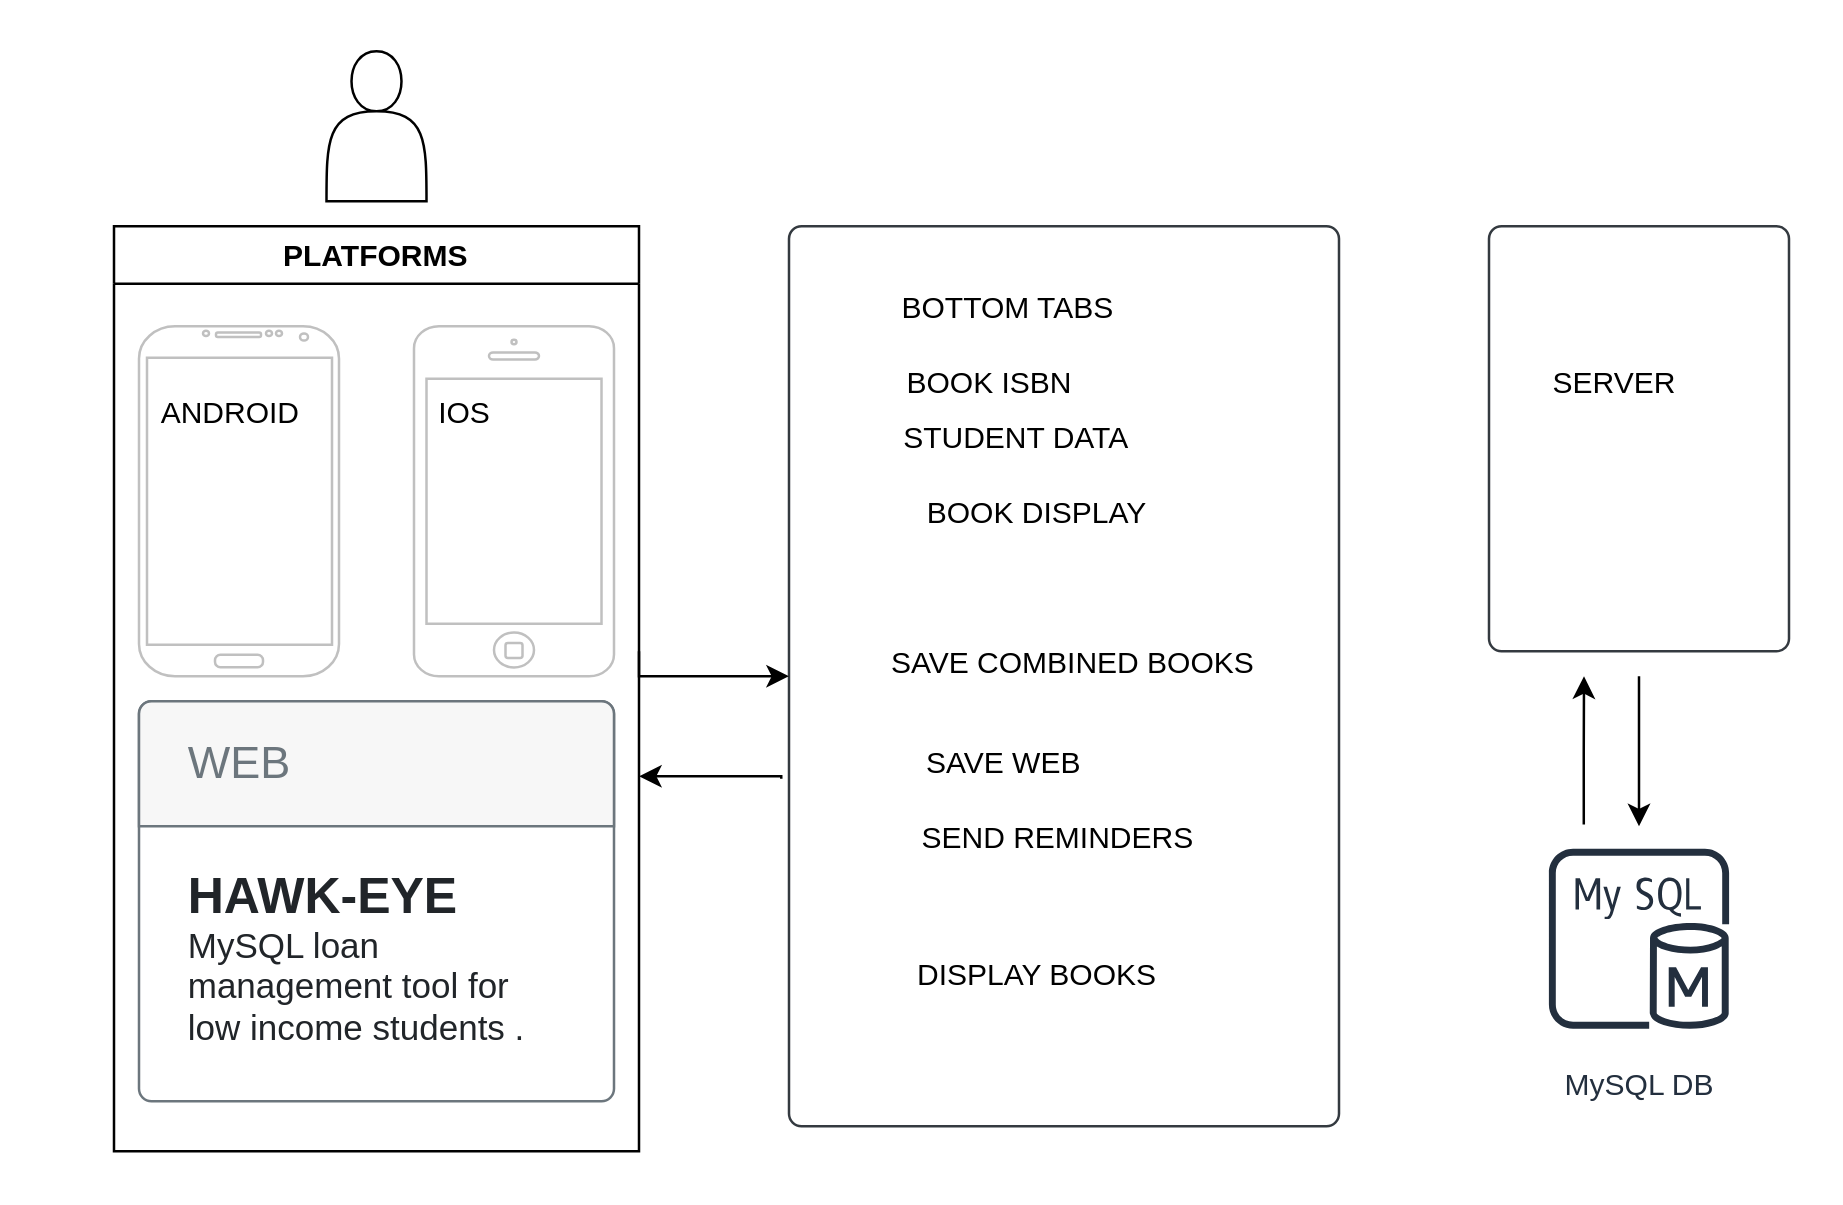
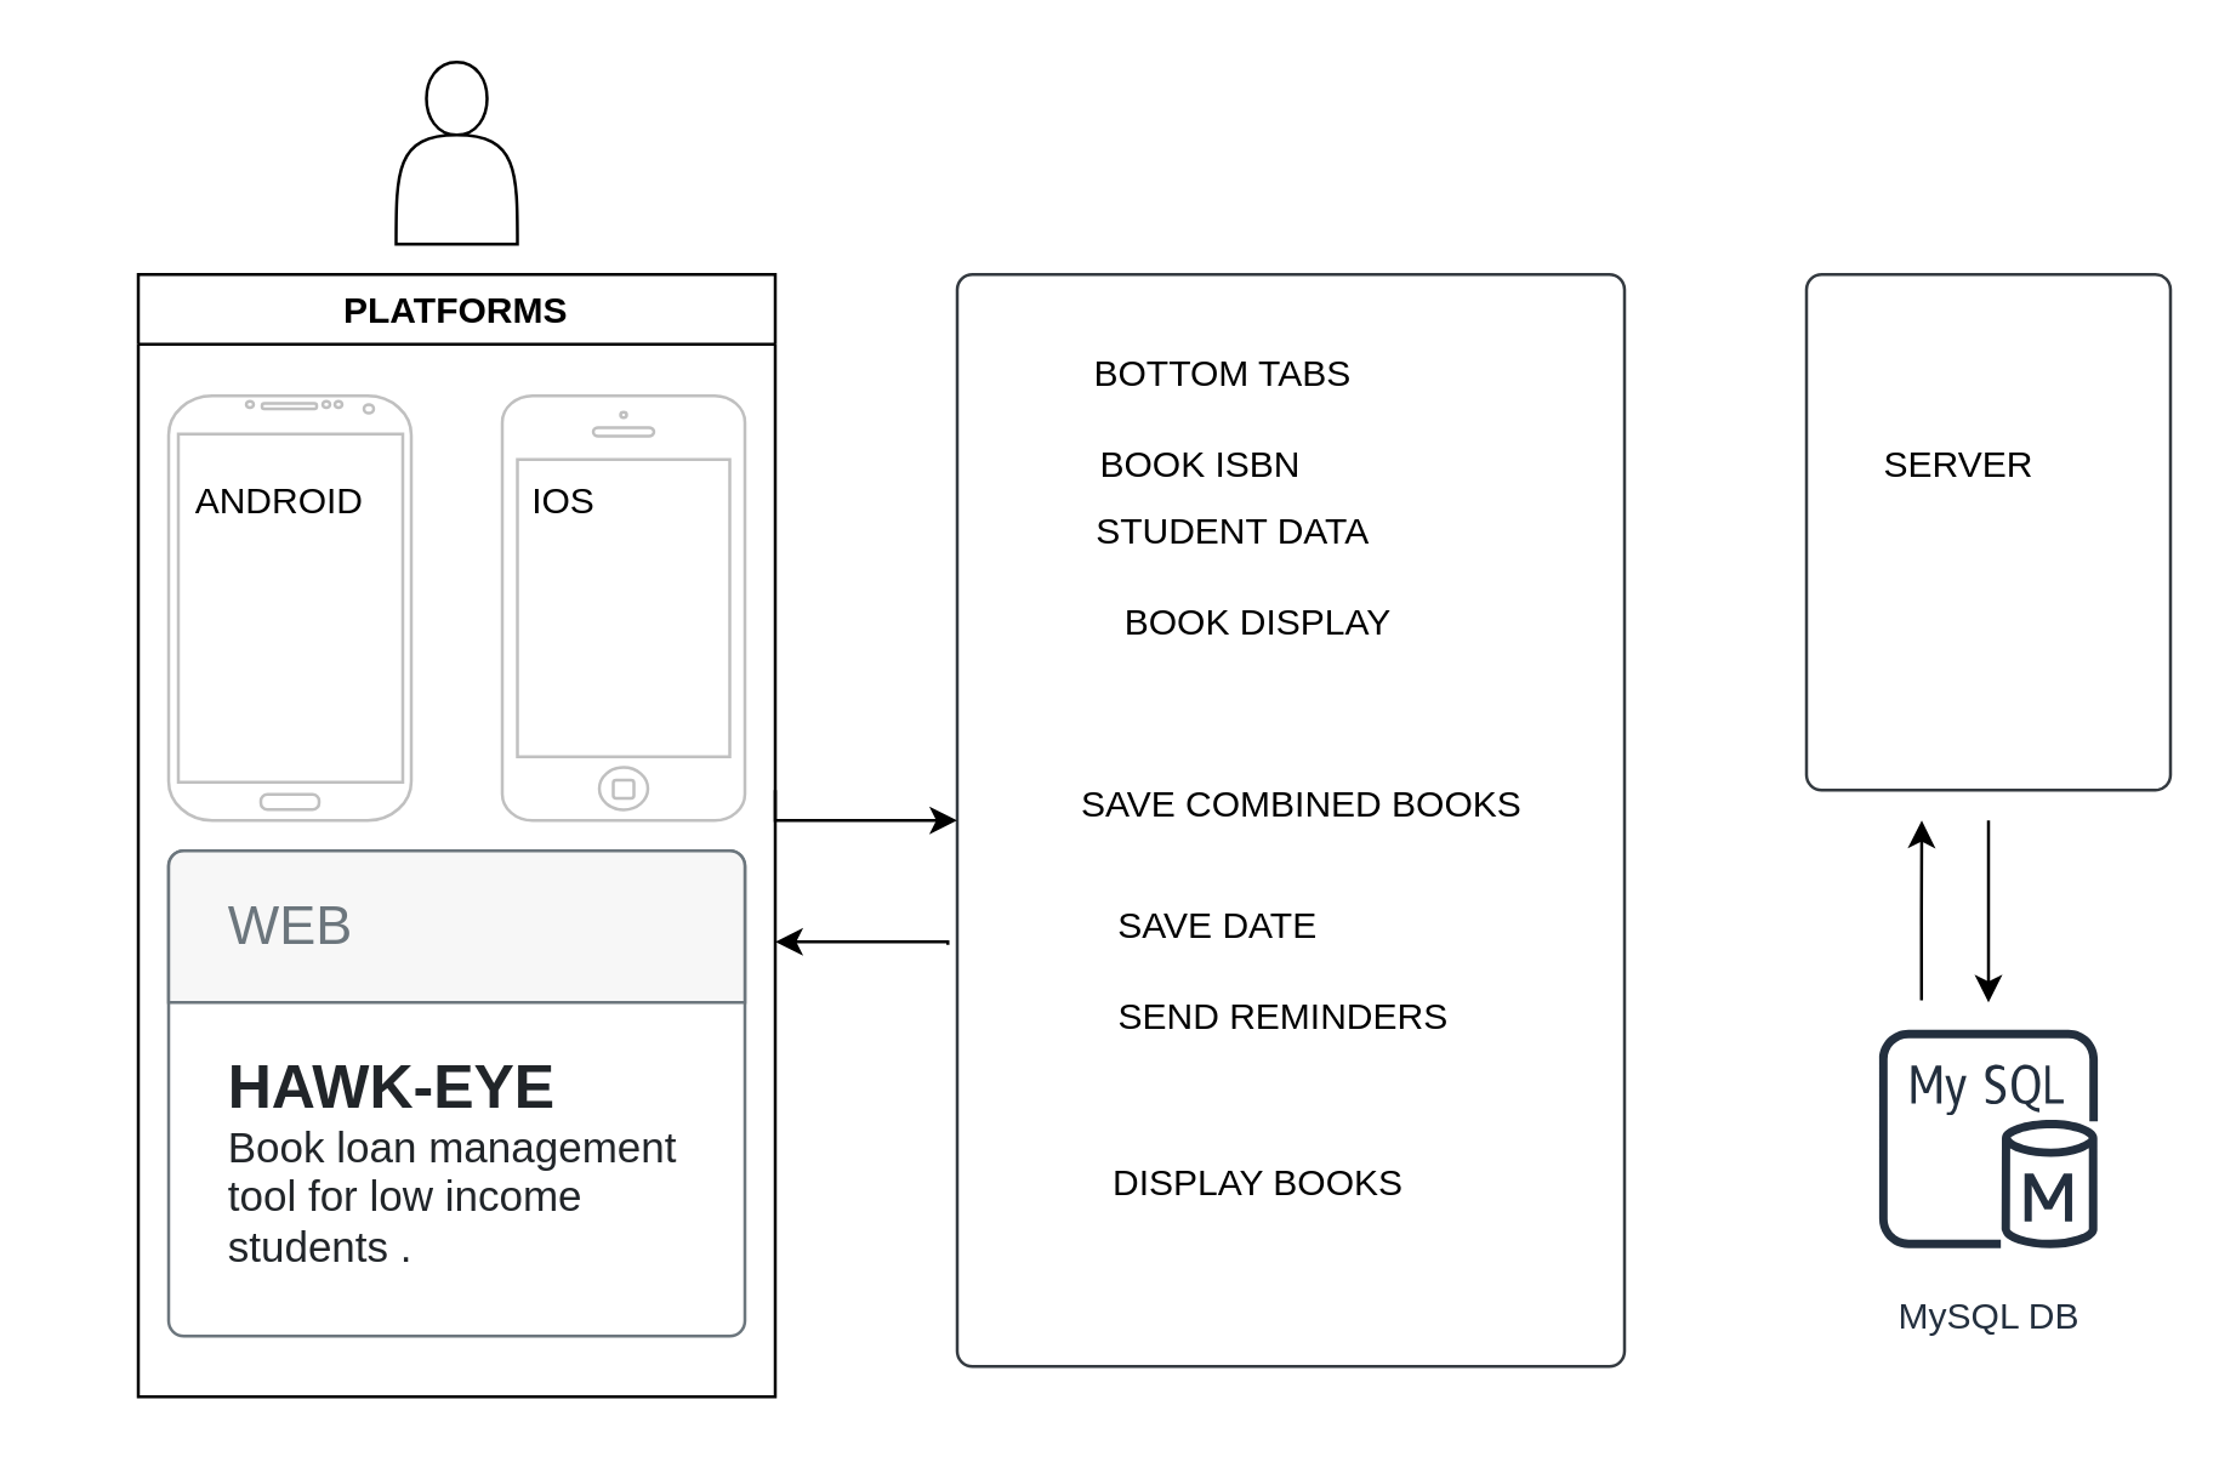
- <mxCell id="20" value="&amp;nbsp; &amp;nbsp; &amp;nbsp; &amp;nbsp; &amp;nbsp; &amp;nbsp; &amp;nbsp; &amp;nbsp; &amp;nbsp; &amp;nbsp; &amp;nbsp; SAVE WEB" style="text;html=1;align=center;verticalAlign=middle;resizable=0;points=[];autosize=1;strokeColor=none;fillColor=none;" vertex="1" parent="1"><mxGeometry x="284" y="290" width="160" height="30" as="geometry" /></mxCell>
+ <mxCell id="20" value="&amp;nbsp; &amp;nbsp; &amp;nbsp; &amp;nbsp; &amp;nbsp; &amp;nbsp; &amp;nbsp; &amp;nbsp; &amp;nbsp; &amp;nbsp; &amp;nbsp; SAVE DATE" style="text;html=1;align=center;verticalAlign=middle;resizable=0;points=[];autosize=1;strokeColor=none;fillColor=none;" vertex="1" parent="1"><mxGeometry x="284" y="290" width="160" height="30" as="geometry" /></mxCell>
- <mxCell id="8" value="&lt;span style=&quot;font-size: 20px;&quot;&gt;&lt;b&gt;HAWK-EYE&lt;/b&gt;&lt;/span&gt;&lt;br style=&quot;font-size: 14px&quot;&gt;MySQL loan management tool for low income students ." style="html=1;shadow=0;dashed=0;shape=mxgraph.bootstrap.rrect;rSize=5;strokeColor=#6C767D;html=1;whiteSpace=wrap;fillColor=#ffffff;fontColor=#212529;verticalAlign=bottom;align=left;spacing=20;spacingBottom=0;fontSize=14;" vertex="1" parent="3"><mxGeometry x="10" y="190" width="190" height="160" as="geometry" /></mxCell>
+ <mxCell id="8" value="&lt;span style=&quot;font-size: 20px;&quot;&gt;&lt;b&gt;HAWK-EYE&lt;/b&gt;&lt;/span&gt;&lt;br style=&quot;font-size: 14px&quot;&gt;Book loan management tool for low income students ." style="html=1;shadow=0;dashed=0;shape=mxgraph.bootstrap.rrect;rSize=5;strokeColor=#6C767D;html=1;whiteSpace=wrap;fillColor=#ffffff;fontColor=#212529;verticalAlign=bottom;align=left;spacing=20;spacingBottom=0;fontSize=14;" vertex="1" parent="3"><mxGeometry x="10" y="190" width="190" height="160" as="geometry" /></mxCell>
